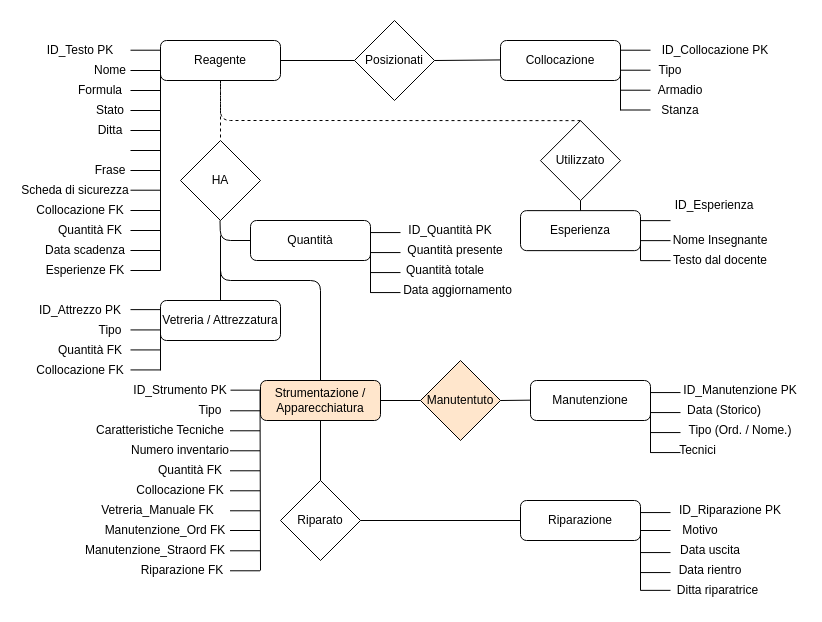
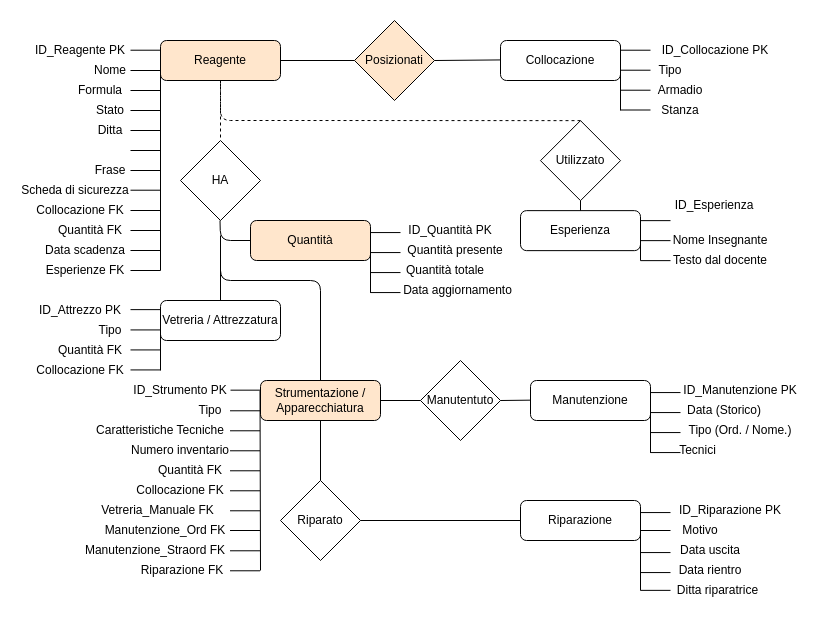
- <mxCell id="5" value="ID_Testo PK" style="text;html=1;strokeColor=none;fillColor=none;align=center;verticalAlign=middle;whiteSpace=wrap;rounded=0;" vertex="1" parent="1"><mxGeometry x="30" y="40" width="100" height="20" as="geometry" /></mxCell>
+ <mxCell id="5" value="ID_Reagente PK" style="text;html=1;strokeColor=none;fillColor=none;align=center;verticalAlign=middle;whiteSpace=wrap;rounded=0;" vertex="1" parent="1"><mxGeometry x="30" y="40" width="100" height="20" as="geometry" /></mxCell>
- <mxCell id="2" value="Reagente" style="rounded=1;whiteSpace=wrap;html=1;fontSize=12;glass=0;strokeWidth=1;shadow=0;" parent="1" vertex="1"><mxGeometry x="160" y="40" width="120" height="40" as="geometry" /></mxCell>
+ <mxCell id="2" value="Reagente" style="rounded=1;whiteSpace=wrap;html=1;fontSize=12;glass=0;strokeWidth=1;shadow=0;fillColor=#ffe6cc;" parent="1" vertex="1"><mxGeometry x="160" y="40" width="120" height="40" as="geometry" /></mxCell>
- <mxCell id="37" value="Posizionati" style="rhombus;whiteSpace=wrap;html=1;" vertex="1" parent="1"><mxGeometry x="354" y="20" width="80" height="80" as="geometry" /></mxCell>
+ <mxCell id="37" value="Posizionati" style="rhombus;whiteSpace=wrap;html=1;fillColor=#ffe6cc;" vertex="1" parent="1"><mxGeometry x="354" y="20" width="80" height="80" as="geometry" /></mxCell>
- <mxCell id="52" value="Quantità" style="rounded=1;whiteSpace=wrap;html=1;fontSize=12;glass=0;strokeWidth=1;shadow=0;" vertex="1" parent="1"><mxGeometry x="250" y="220" width="120" height="40" as="geometry" /></mxCell>
+ <mxCell id="52" value="Quantità" style="rounded=1;whiteSpace=wrap;html=1;fontSize=12;glass=0;strokeWidth=1;shadow=0;fillColor=#ffe6cc;" vertex="1" parent="1"><mxGeometry x="250" y="220" width="120" height="40" as="geometry" /></mxCell>
- <mxCell id="123" value="Manutentuto" style="rhombus;whiteSpace=wrap;html=1;fillColor=#ffe6cc;" vertex="1" parent="1"><mxGeometry x="420" y="360" width="80" height="80" as="geometry" /></mxCell>
+ <mxCell id="123" value="Manutentuto" style="rhombus;whiteSpace=wrap;html=1;" vertex="1" parent="1"><mxGeometry x="420" y="360" width="80" height="80" as="geometry" /></mxCell>
